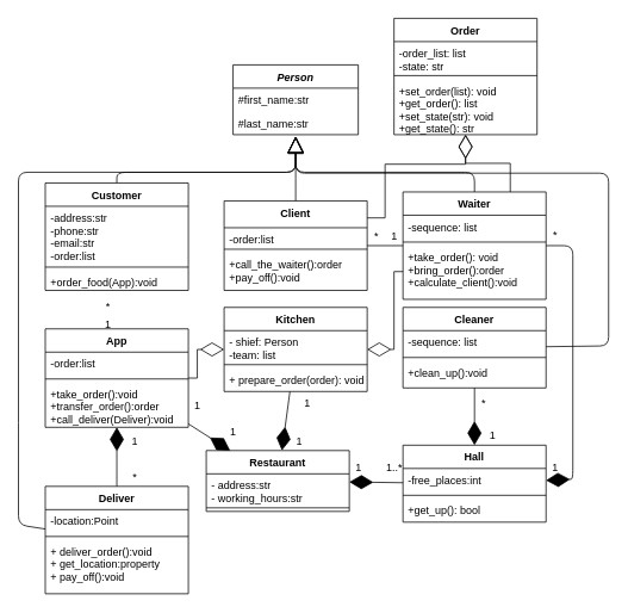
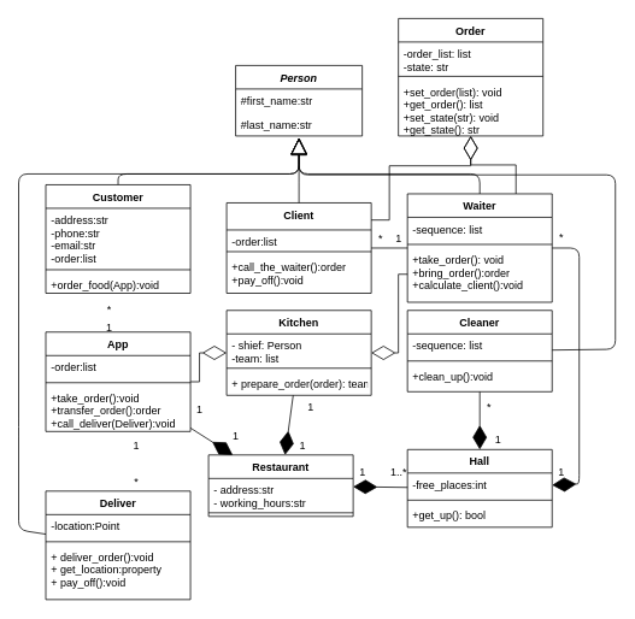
- <mxCell id="5" value="+ prepare_order(order): void&#10;" style="text;strokeColor=none;fillColor=none;align=left;verticalAlign=top;spacingLeft=4;spacingRight=4;overflow=hidden;rotatable=0;points=[[0,0.5],[1,0.5]];portConstraint=eastwest;" parent="2" vertex="1"><mxGeometry y="68" width="160" height="26" as="geometry" /></mxCell>
+ <mxCell id="5" value="+ prepare_order(order): team&#10;" style="text;strokeColor=none;fillColor=none;align=left;verticalAlign=top;spacingLeft=4;spacingRight=4;overflow=hidden;rotatable=0;points=[[0,0.5],[1,0.5]];portConstraint=eastwest;" parent="2" vertex="1"><mxGeometry y="68" width="160" height="26" as="geometry" /></mxCell>
- <mxCell id="43" value="" style="endArrow=diamondThin;endFill=1;endSize=24;html=1;" parent="1" source="17" target="10" edge="1"><mxGeometry width="160" relative="1" as="geometry"><mxPoint x="120" y="432" as="sourcePoint" /><mxPoint x="280" y="432" as="targetPoint" /></mxGeometry></mxCell>
